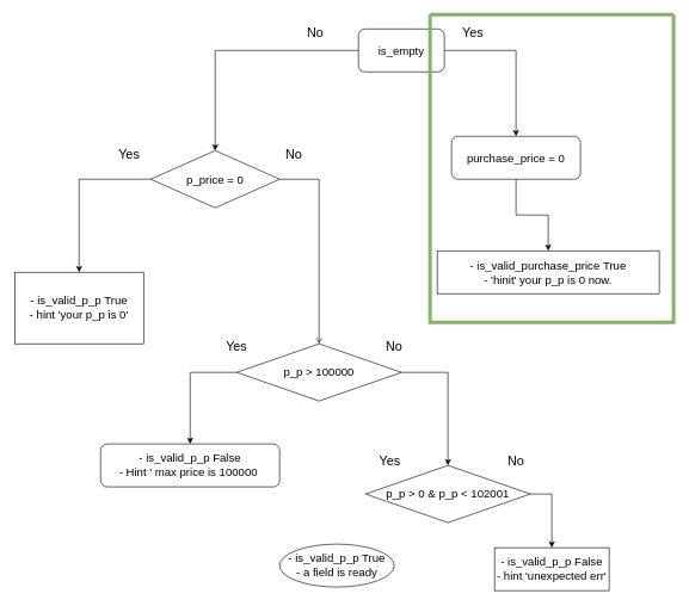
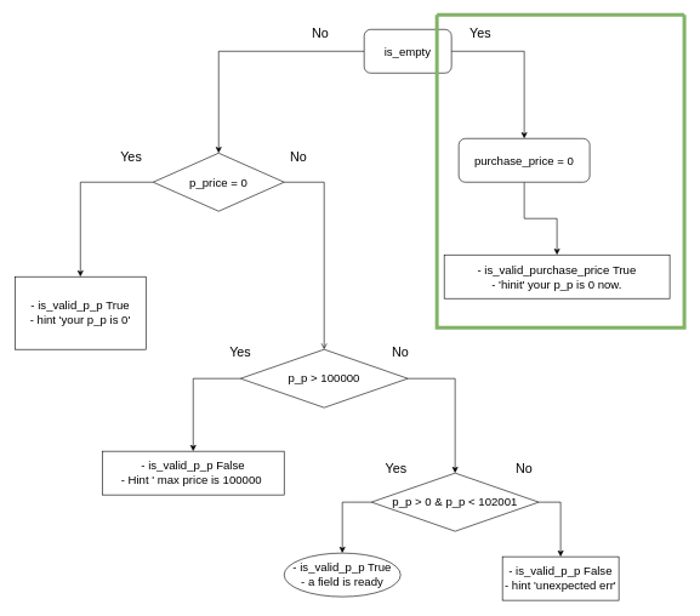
- <mxCell id="21" value="&lt;font size=&quot;3&quot;&gt;- is_valid_p_p False&lt;/font&gt;&lt;div&gt;&lt;font size=&quot;3&quot;&gt;- Hint ' max price is 100000&amp;nbsp;&lt;/font&gt;&lt;/div&gt;" style="whiteSpace=wrap;html=1;rounded=1;" parent="1" vertex="1"><mxGeometry x="140" y="620" width="250" height="60" as="geometry" /></mxCell>
+ <mxCell id="21" value="&lt;font size=&quot;3&quot;&gt;- is_valid_p_p False&lt;/font&gt;&lt;div&gt;&lt;font size=&quot;3&quot;&gt;- Hint ' max price is 100000&amp;nbsp;&lt;/font&gt;&lt;/div&gt;" style="rounded=0;whiteSpace=wrap;html=1;" parent="1" vertex="1"><mxGeometry x="140" y="620" width="250" height="60" as="geometry" /></mxCell>
+ <mxCell id="22" style="edgeStyle=orthogonalEdgeStyle;rounded=0;orthogonalLoop=1;jettySize=auto;html=1;exitX=0;exitY=0.5;exitDx=0;exitDy=0;entryX=0.5;entryY=0;entryDx=0;entryDy=0;" parent="1" source="24" target="27" edge="1"><mxGeometry relative="1" as="geometry" /></mxCell>
